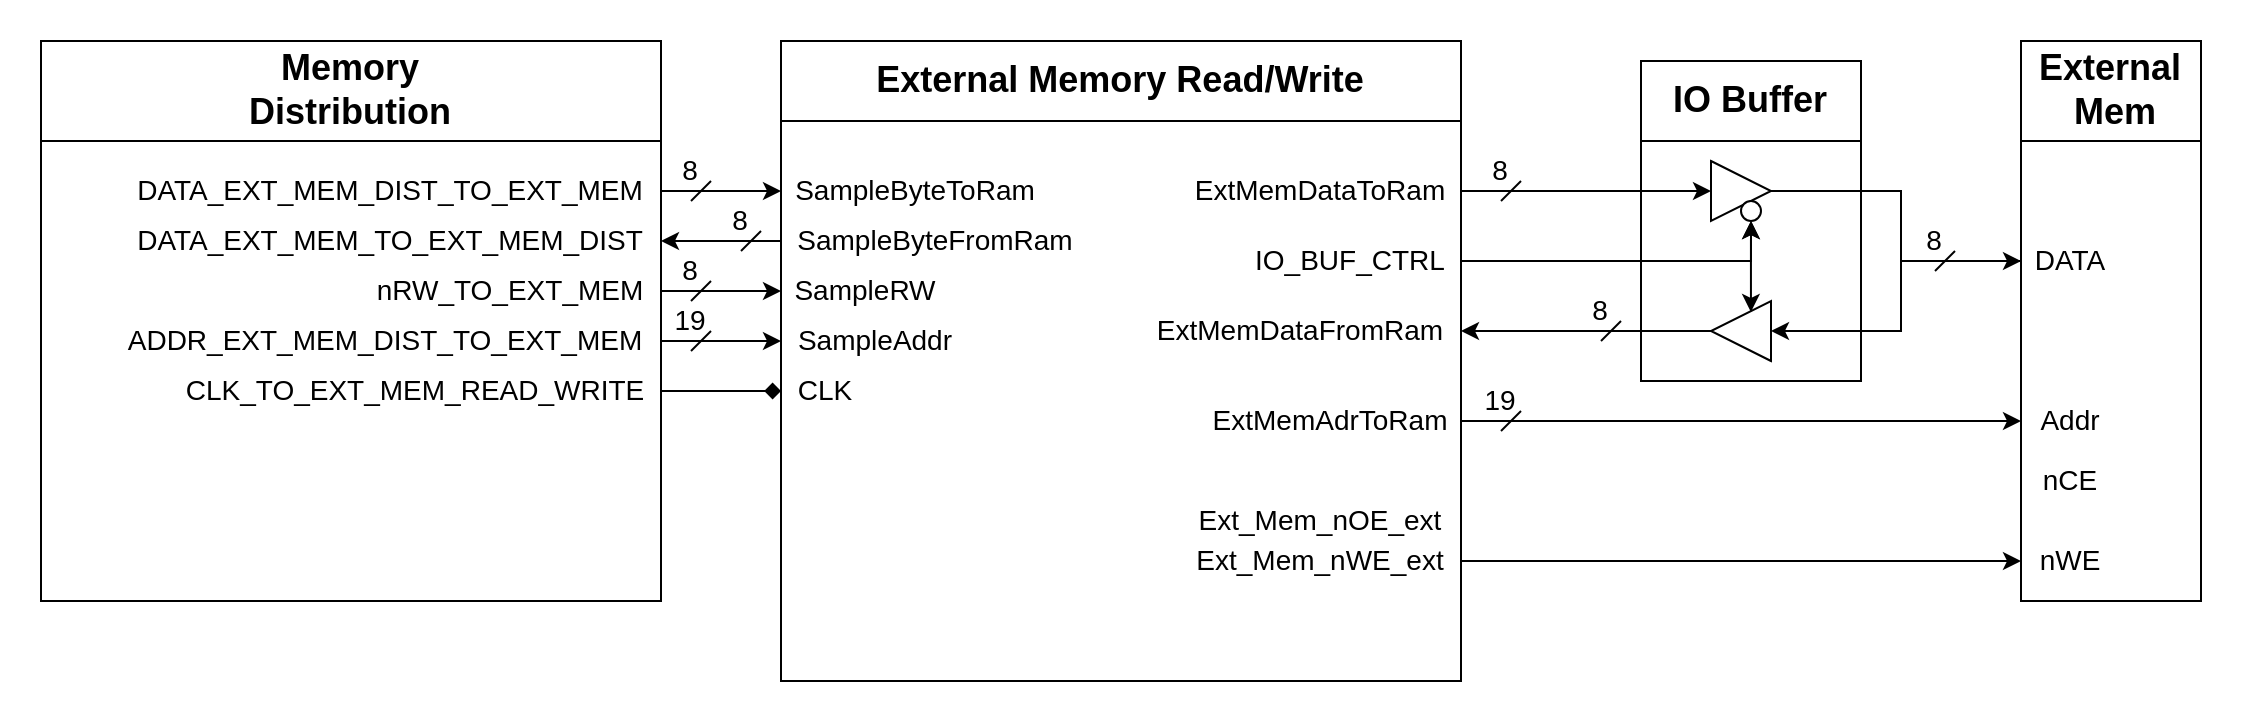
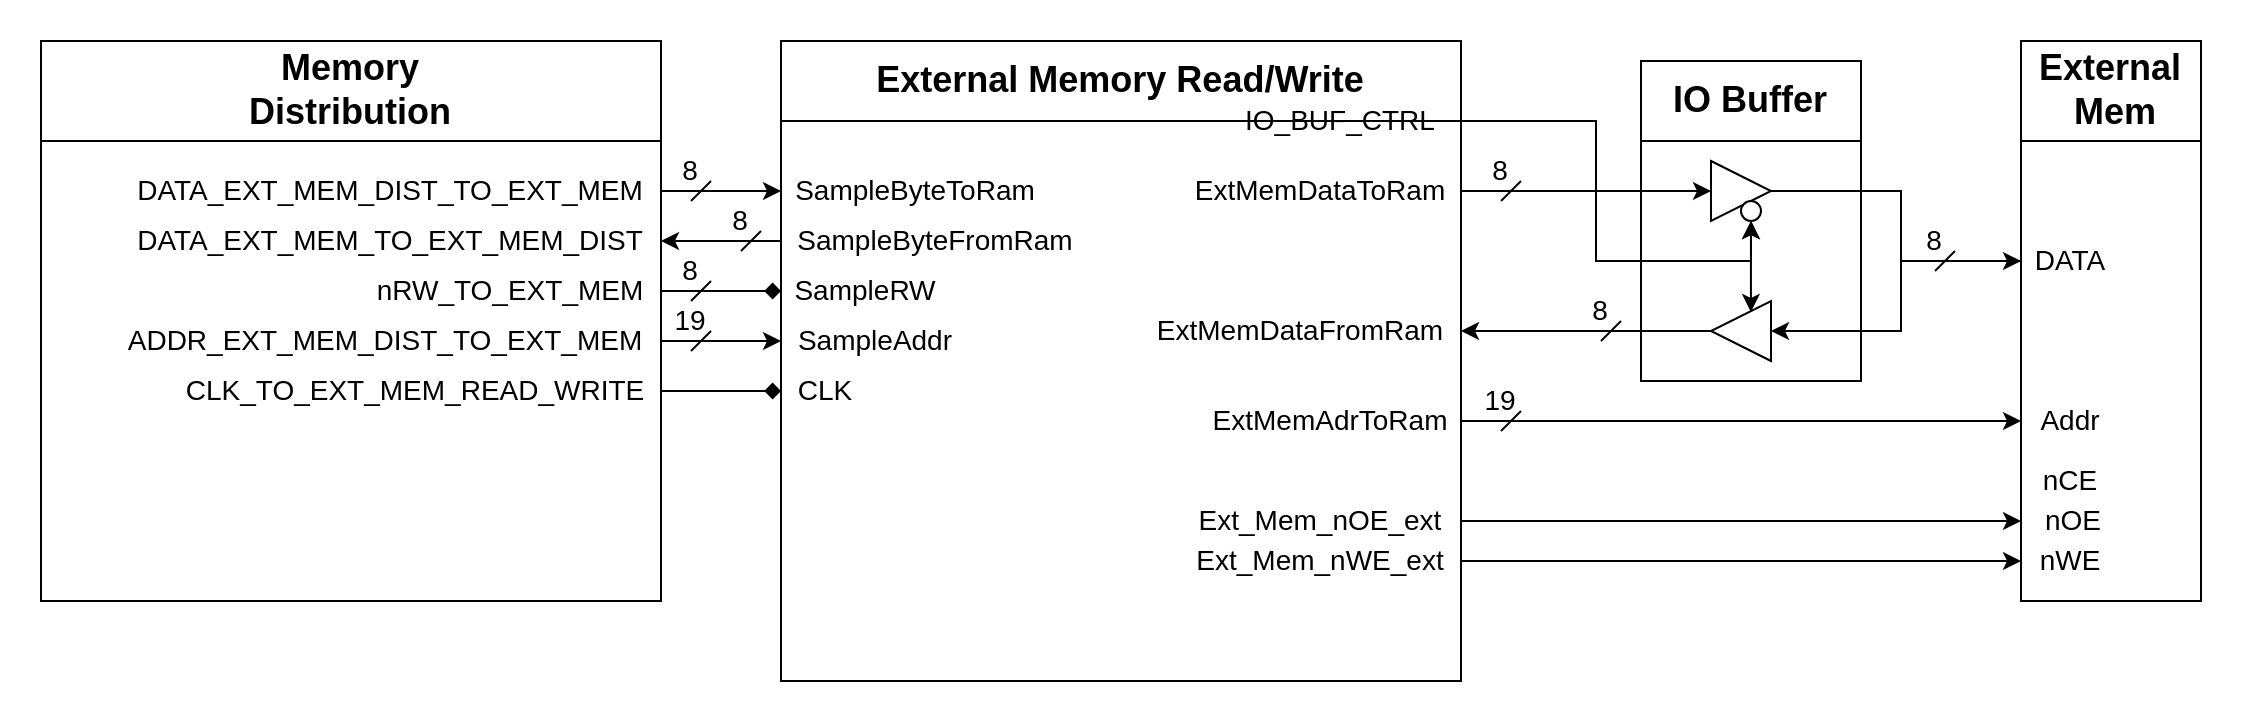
- <mxCell id="3" value="&lt;font style=&quot;font-size: 14px;&quot;&gt;IO_BUF_CTRL&lt;/font&gt;" style="text;html=1;align=center;verticalAlign=middle;whiteSpace=wrap;rounded=0;" vertex="1" parent="2"><mxGeometry x="230" y="100" width="110" height="20" as="geometry" /></mxCell>
+ <mxCell id="3" value="&lt;font style=&quot;font-size: 14px;&quot;&gt;IO_BUF_CTRL&lt;/font&gt;" style="text;html=1;align=center;verticalAlign=middle;whiteSpace=wrap;rounded=0;" vertex="1" parent="2"><mxGeometry x="225" y="30" width="110" height="20" as="geometry" /></mxCell>
- <mxCell id="53" style="edgeStyle=orthogonalEdgeStyle;rounded=0;orthogonalLoop=1;jettySize=auto;html=1;entryX=0;entryY=0.5;entryDx=0;entryDy=0;" edge="1" parent="1" source="44" target="11"><mxGeometry relative="1" as="geometry" /></mxCell>
+ <mxCell id="53" style="edgeStyle=orthogonalEdgeStyle;rounded=0;orthogonalLoop=1;jettySize=auto;html=1;entryX=0;entryY=0.5;entryDx=0;entryDy=0;endArrow=diamond;" edge="1" parent="1" source="44" target="11"><mxGeometry relative="1" as="geometry" /></mxCell>
+ <mxCell id="31" style="edgeStyle=orthogonalEdgeStyle;rounded=0;orthogonalLoop=1;jettySize=auto;html=1;entryX=0;entryY=0.5;entryDx=0;entryDy=0;" edge="1" parent="1" source="7" target="25"><mxGeometry relative="1" as="geometry" /></mxCell>
+ <mxCell id="25" value="&lt;font style=&quot;font-size: 14px;&quot;&gt;nOE&lt;/font&gt;" style="text;html=1;align=center;verticalAlign=middle;whiteSpace=wrap;rounded=0;" vertex="1" parent="21"><mxGeometry y="230" width="53" height="20" as="geometry" /></mxCell>
